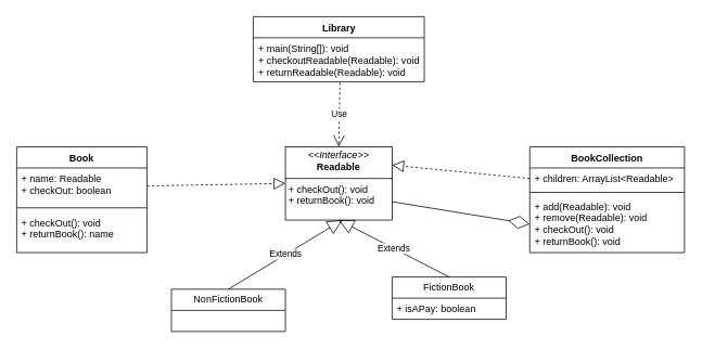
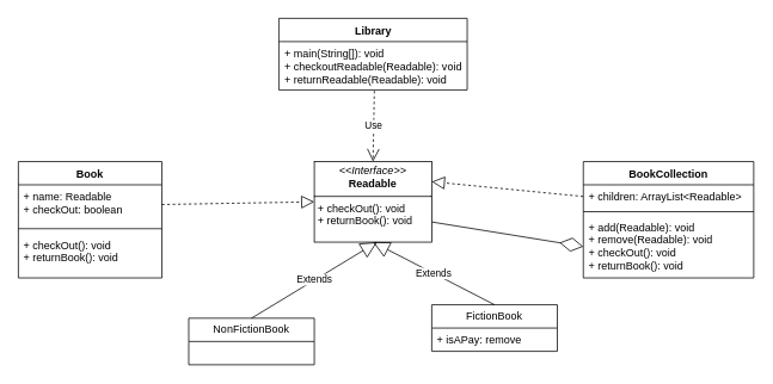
- <mxCell id="7" value="+ checkOut(): void&lt;div&gt;+ returnBook(): name&lt;/div&gt;" style="text;strokeColor=none;fillColor=none;align=left;verticalAlign=top;spacingLeft=4;spacingRight=4;overflow=hidden;rotatable=0;points=[[0,0.5],[1,0.5]];portConstraint=eastwest;whiteSpace=wrap;html=1;" vertex="1" parent="4"><mxGeometry y="80" width="160" height="50" as="geometry" /></mxCell>
+ <mxCell id="7" value="+ checkOut(): void&lt;div&gt;+ returnBook(): void&lt;/div&gt;" style="text;strokeColor=none;fillColor=none;align=left;verticalAlign=top;spacingLeft=4;spacingRight=4;overflow=hidden;rotatable=0;points=[[0,0.5],[1,0.5]];portConstraint=eastwest;whiteSpace=wrap;html=1;" vertex="1" parent="4"><mxGeometry y="80" width="160" height="50" as="geometry" /></mxCell>
- <mxCell id="10" value="+ isAPay: boolean" style="text;strokeColor=none;fillColor=none;align=left;verticalAlign=top;spacingLeft=4;spacingRight=4;overflow=hidden;rotatable=0;points=[[0,0.5],[1,0.5]];portConstraint=eastwest;whiteSpace=wrap;html=1;" vertex="1" parent="9"><mxGeometry y="26" width="140" height="26" as="geometry" /></mxCell>
+ <mxCell id="10" value="+ isAPay: remove" style="text;strokeColor=none;fillColor=none;align=left;verticalAlign=top;spacingLeft=4;spacingRight=4;overflow=hidden;rotatable=0;points=[[0,0.5],[1,0.5]];portConstraint=eastwest;whiteSpace=wrap;html=1;" vertex="1" parent="9"><mxGeometry y="26" width="140" height="26" as="geometry" /></mxCell>
